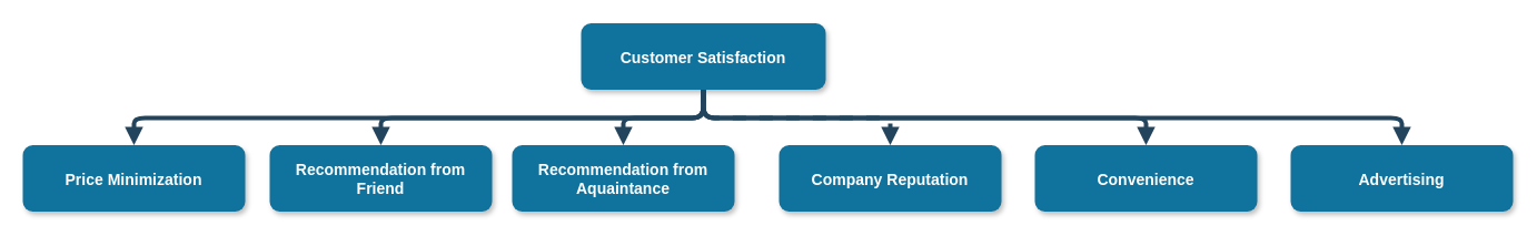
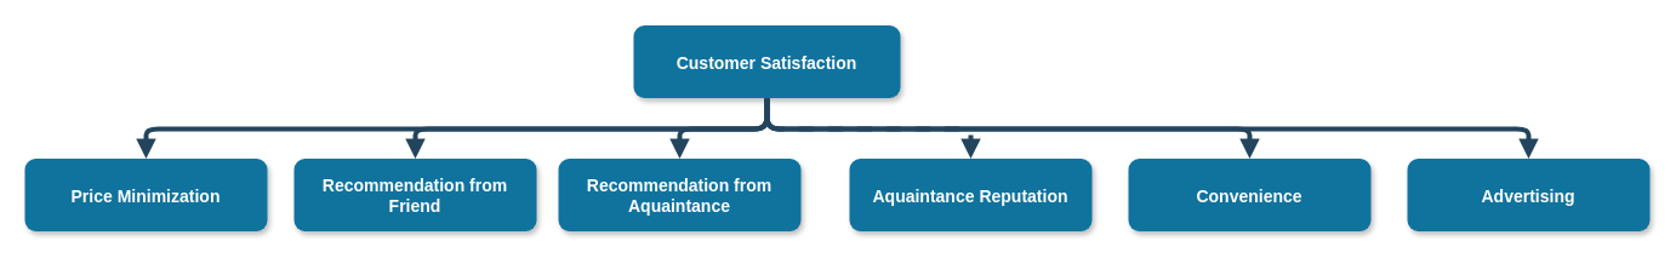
- <mxCell id="5" value="Company Reputation" style="rounded=1;fillColor=#10739E;strokeColor=none;shadow=1;gradientColor=none;fontStyle=1;fontColor=#FFFFFF;fontSize=14;" parent="1" vertex="1"><mxGeometry x="700" y="130.5" width="200" height="60" as="geometry" /></mxCell>
+ <mxCell id="5" value="Aquaintance Reputation" style="rounded=1;fillColor=#10739E;strokeColor=none;shadow=1;gradientColor=none;fontStyle=1;fontColor=#FFFFFF;fontSize=14;" parent="1" vertex="1"><mxGeometry x="700" y="130.5" width="200" height="60" as="geometry" /></mxCell>
